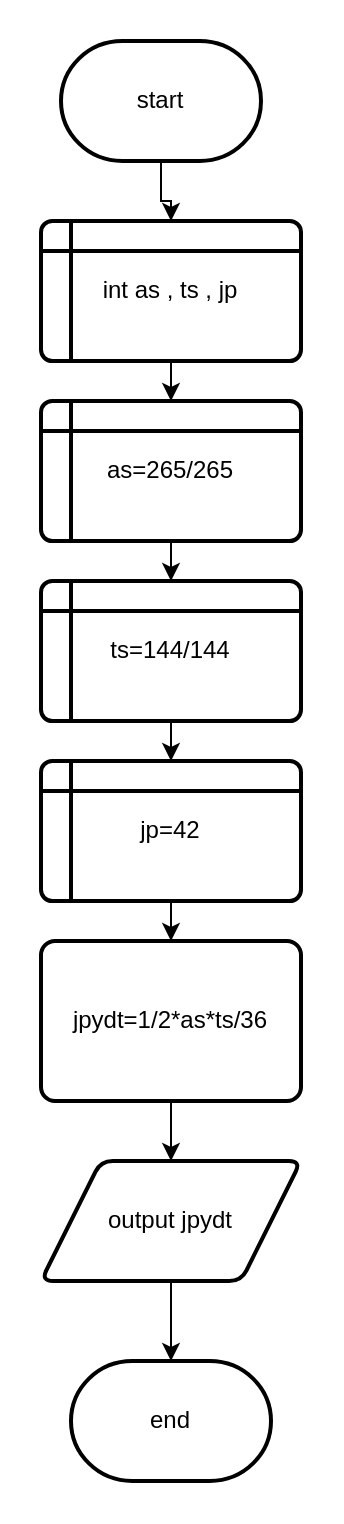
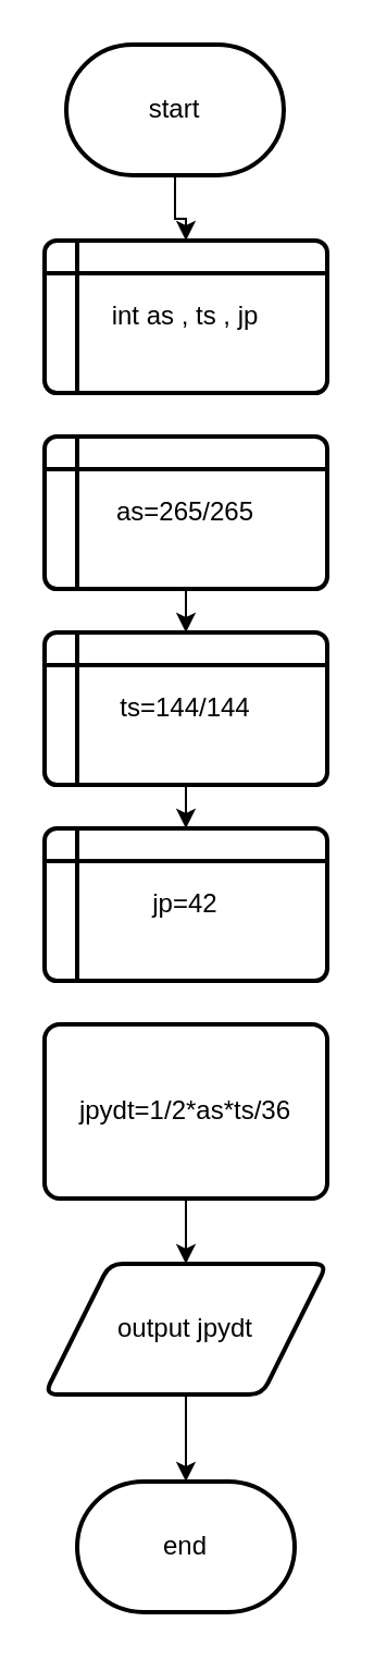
- <mxCell id="4" value="" style="edgeStyle=orthogonalEdgeStyle;rounded=0;orthogonalLoop=1;jettySize=auto;html=1;" edge="1" parent="1" source="5" target="7"><mxGeometry relative="1" as="geometry" /></mxCell>
- <mxCell id="10" value="" style="edgeStyle=orthogonalEdgeStyle;rounded=0;orthogonalLoop=1;jettySize=auto;html=1;" edge="1" parent="1" source="11" target="13"><mxGeometry relative="1" as="geometry" /></mxCell>
